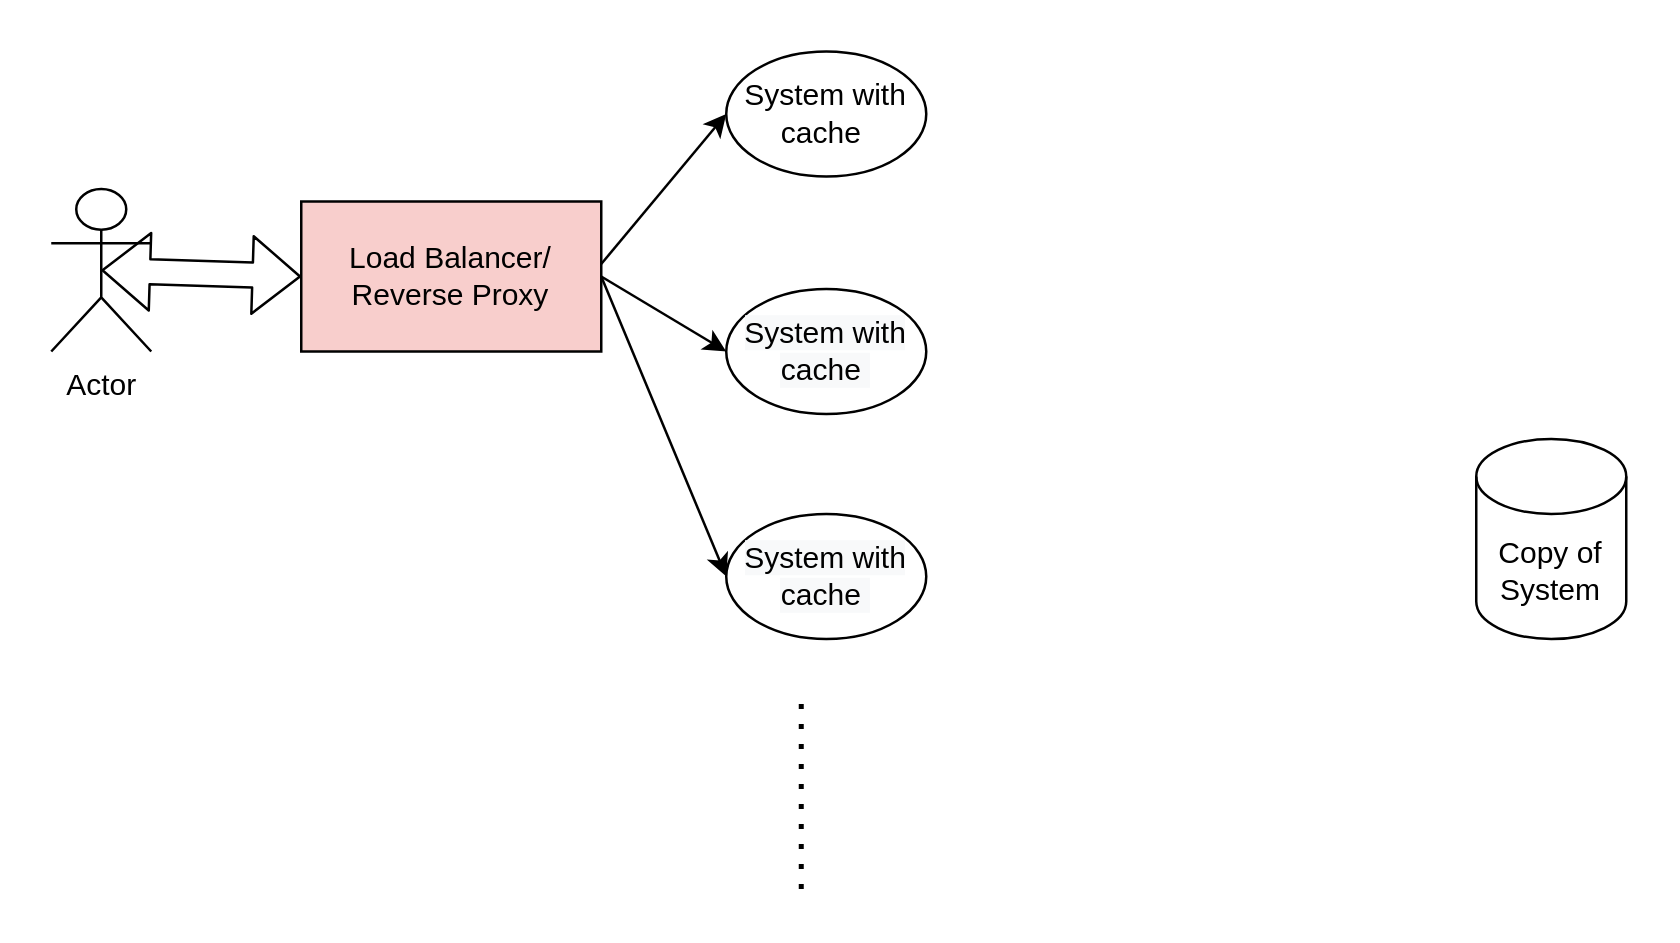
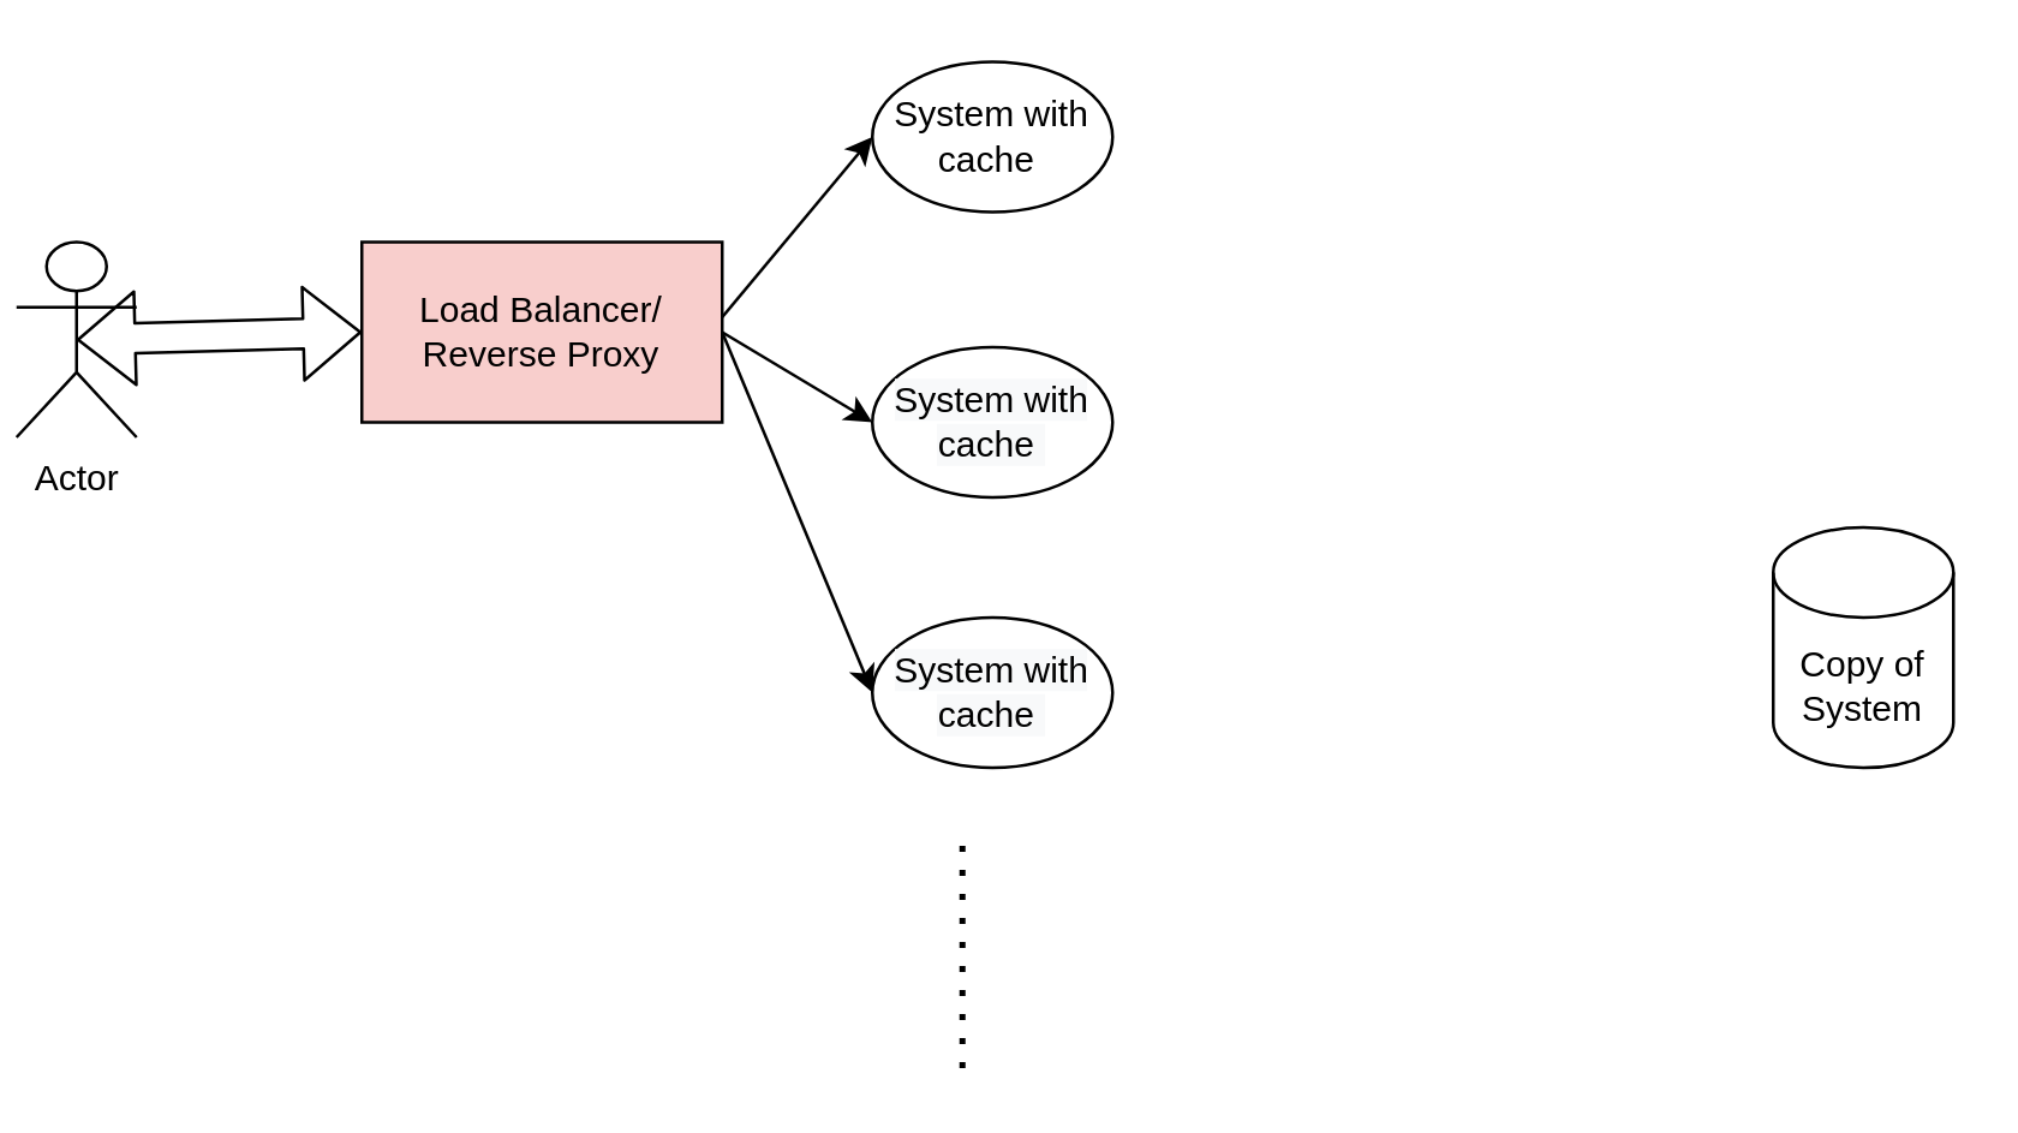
- <mxCell id="2" value="Actor" style="shape=umlActor;verticalLabelPosition=bottom;verticalAlign=top;html=1;outlineConnect=0;" vertex="1" parent="1"><mxGeometry x="20" y="75" width="40" height="65" as="geometry" /></mxCell>
+ <mxCell id="2" value="Actor" style="shape=umlActor;verticalLabelPosition=bottom;verticalAlign=top;html=1;outlineConnect=0;" vertex="1" parent="1"><mxGeometry x="5" y="80" width="40" height="65" as="geometry" /></mxCell>
